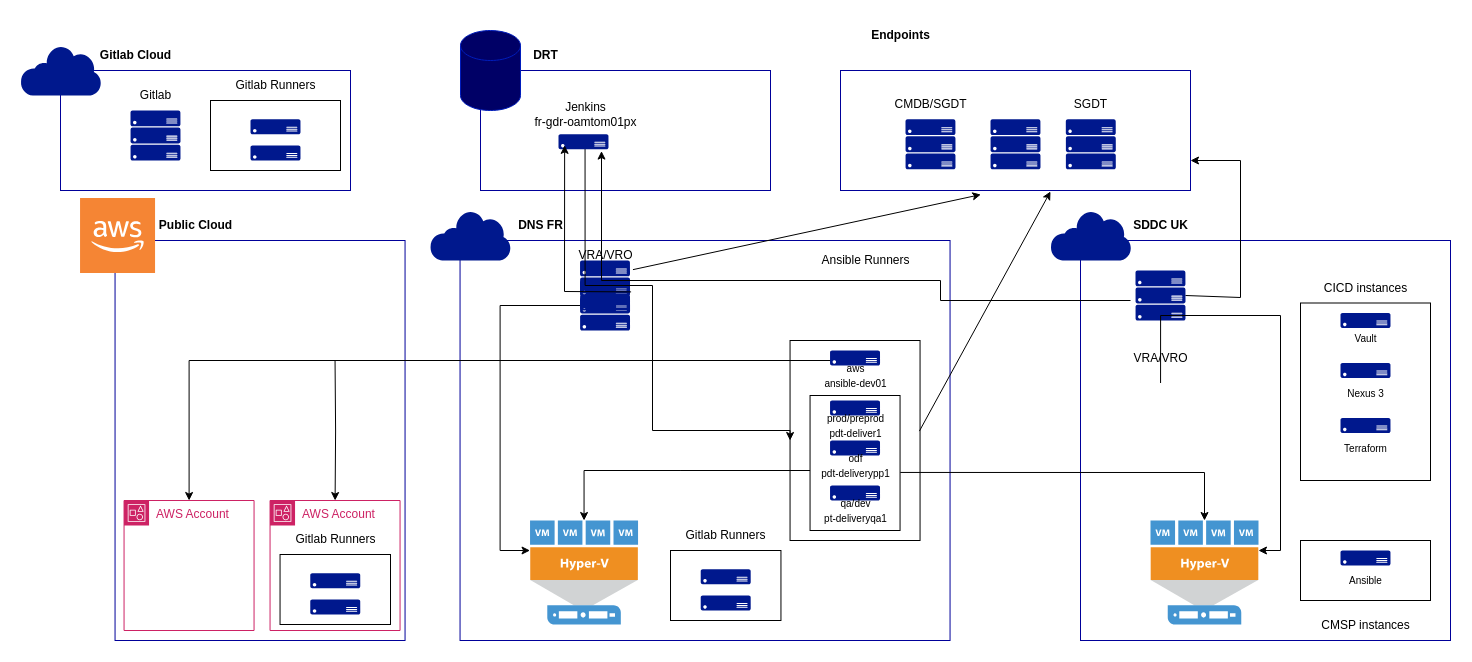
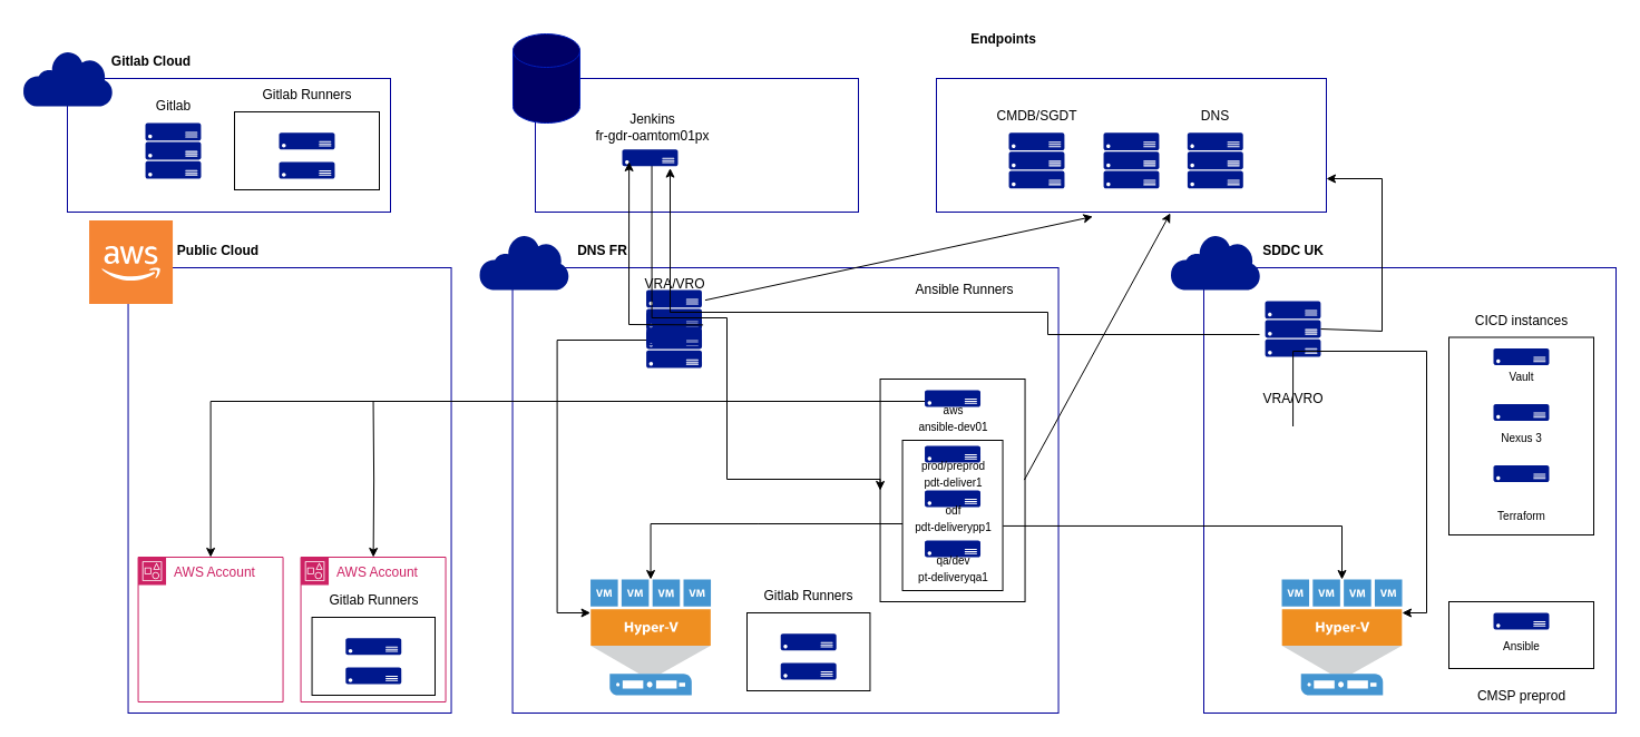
- <mxCell id="44" value="&lt;b&gt;DRT&lt;/b&gt;" style="text;html=1;align=center;verticalAlign=middle;resizable=0;points=[];autosize=1;strokeColor=none;fillColor=none;" vertex="1" parent="1"><mxGeometry x="520" y="40" width="50" height="30" as="geometry" /></mxCell>
- <mxCell id="41" value="SGDT" style="text;html=1;align=center;verticalAlign=middle;resizable=0;points=[];autosize=1;strokeColor=none;fillColor=none;" vertex="1" parent="1"><mxGeometry x="1065.32" y="88.75" width="50" height="30" as="geometry" /></mxCell>
+ <mxCell id="41" value="DNS" style="text;html=1;align=center;verticalAlign=middle;resizable=0;points=[];autosize=1;strokeColor=none;fillColor=none;" vertex="1" parent="1"><mxGeometry x="1065.32" y="88.75" width="50" height="30" as="geometry" /></mxCell>
- <mxCell id="76" value="&lt;span style=&quot;font-size: 10px;&quot;&gt;Terraform&lt;/span&gt;" style="text;html=1;align=center;verticalAlign=middle;resizable=0;points=[];autosize=1;strokeColor=none;fillColor=none;" vertex="1" parent="1"><mxGeometry x="1330" y="432.5" width="70" height="30" as="geometry" /></mxCell>
+ <mxCell id="76" value="&lt;span style=&quot;font-size: 10px;&quot;&gt;Terraform&lt;/span&gt;" style="text;html=1;align=center;verticalAlign=middle;resizable=0;points=[];autosize=1;strokeColor=none;fillColor=none;" vertex="1" parent="1"><mxGeometry x="1330" y="447.5" width="70" height="30" as="geometry" /></mxCell>
- <mxCell id="79" value="CMSP instances" style="text;html=1;align=center;verticalAlign=middle;resizable=0;points=[];autosize=1;strokeColor=none;fillColor=none;" vertex="1" parent="1"><mxGeometry x="1310" y="610" width="110" height="30" as="geometry" /></mxCell>
+ <mxCell id="79" value="CMSP preprod" style="text;html=1;align=center;verticalAlign=middle;resizable=0;points=[];autosize=1;strokeColor=none;fillColor=none;" vertex="1" parent="1"><mxGeometry x="1310" y="610" width="110" height="30" as="geometry" /></mxCell>
